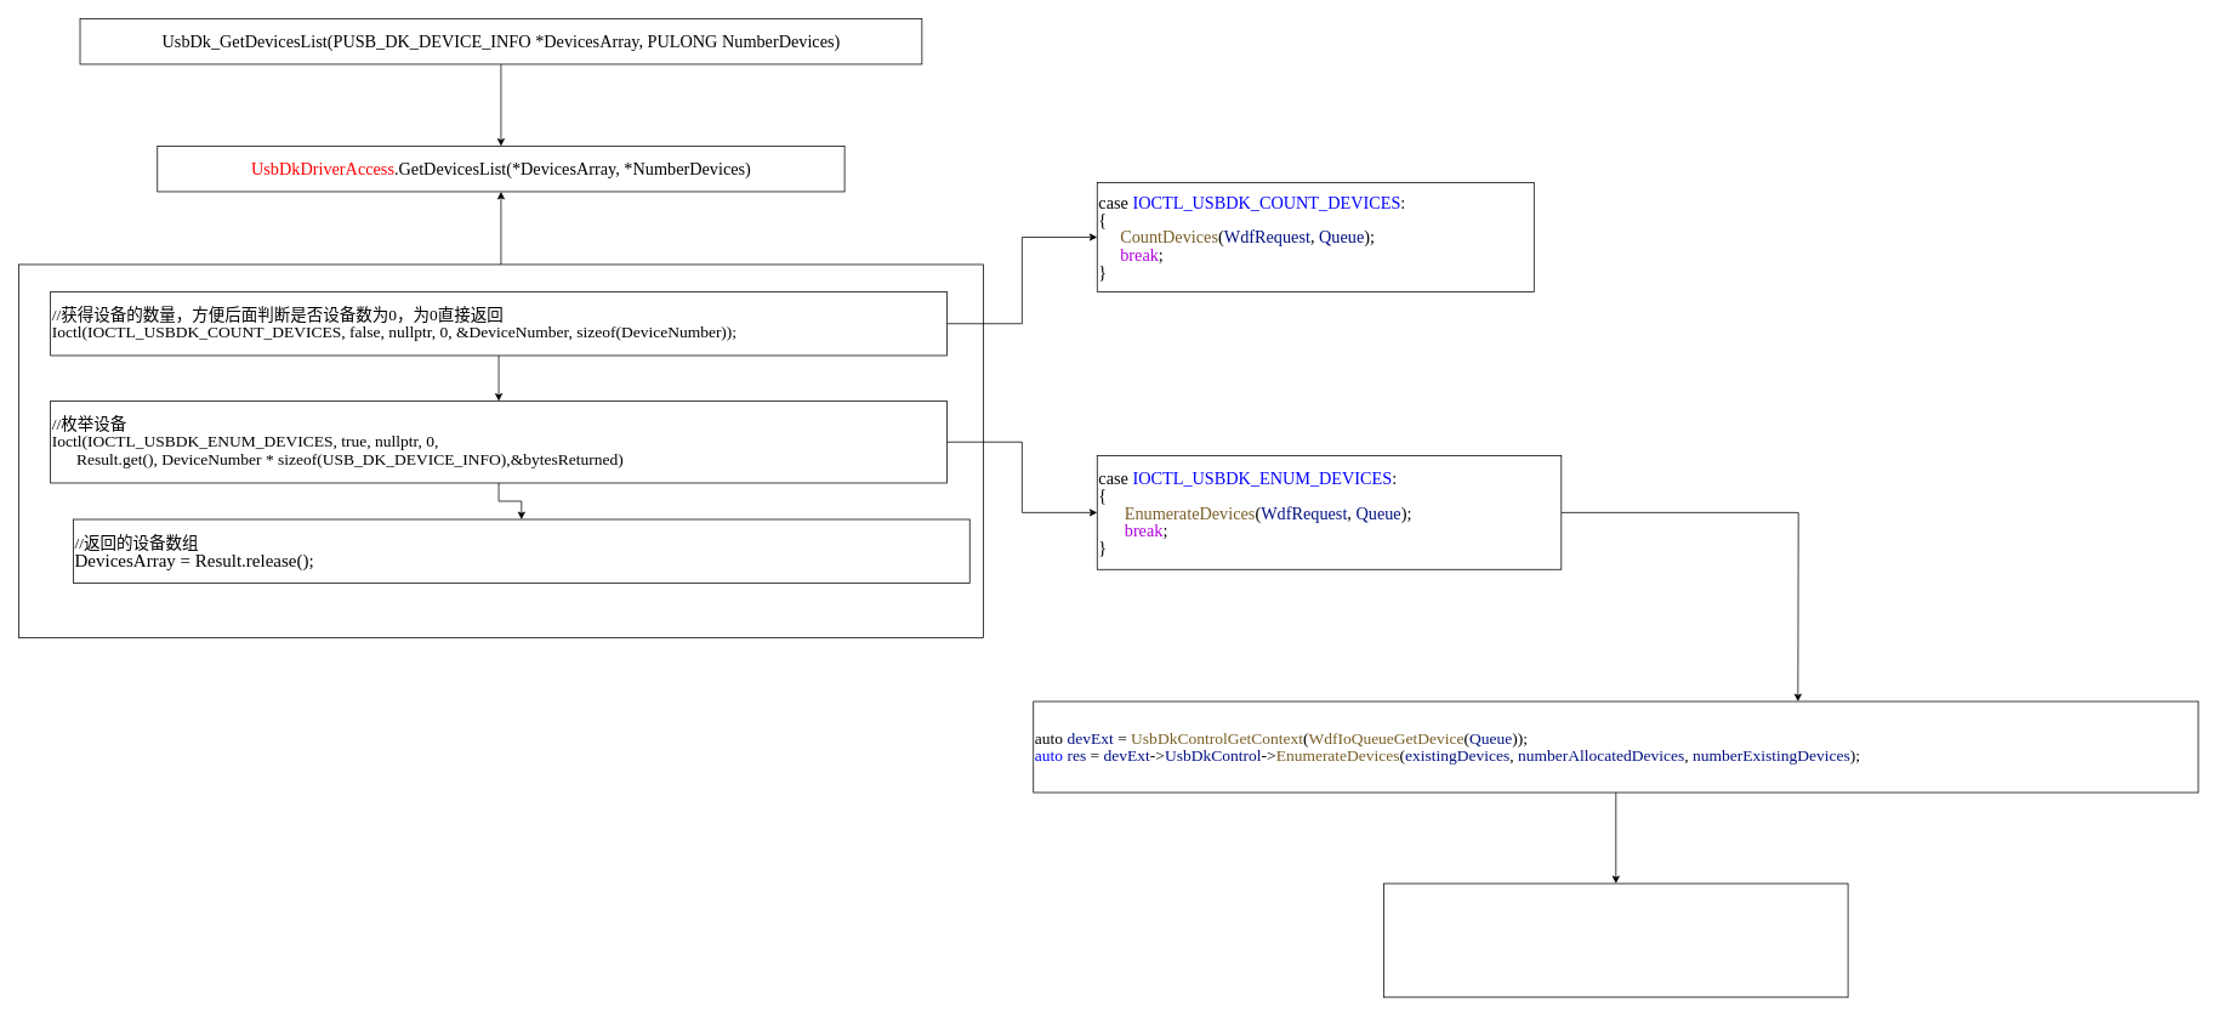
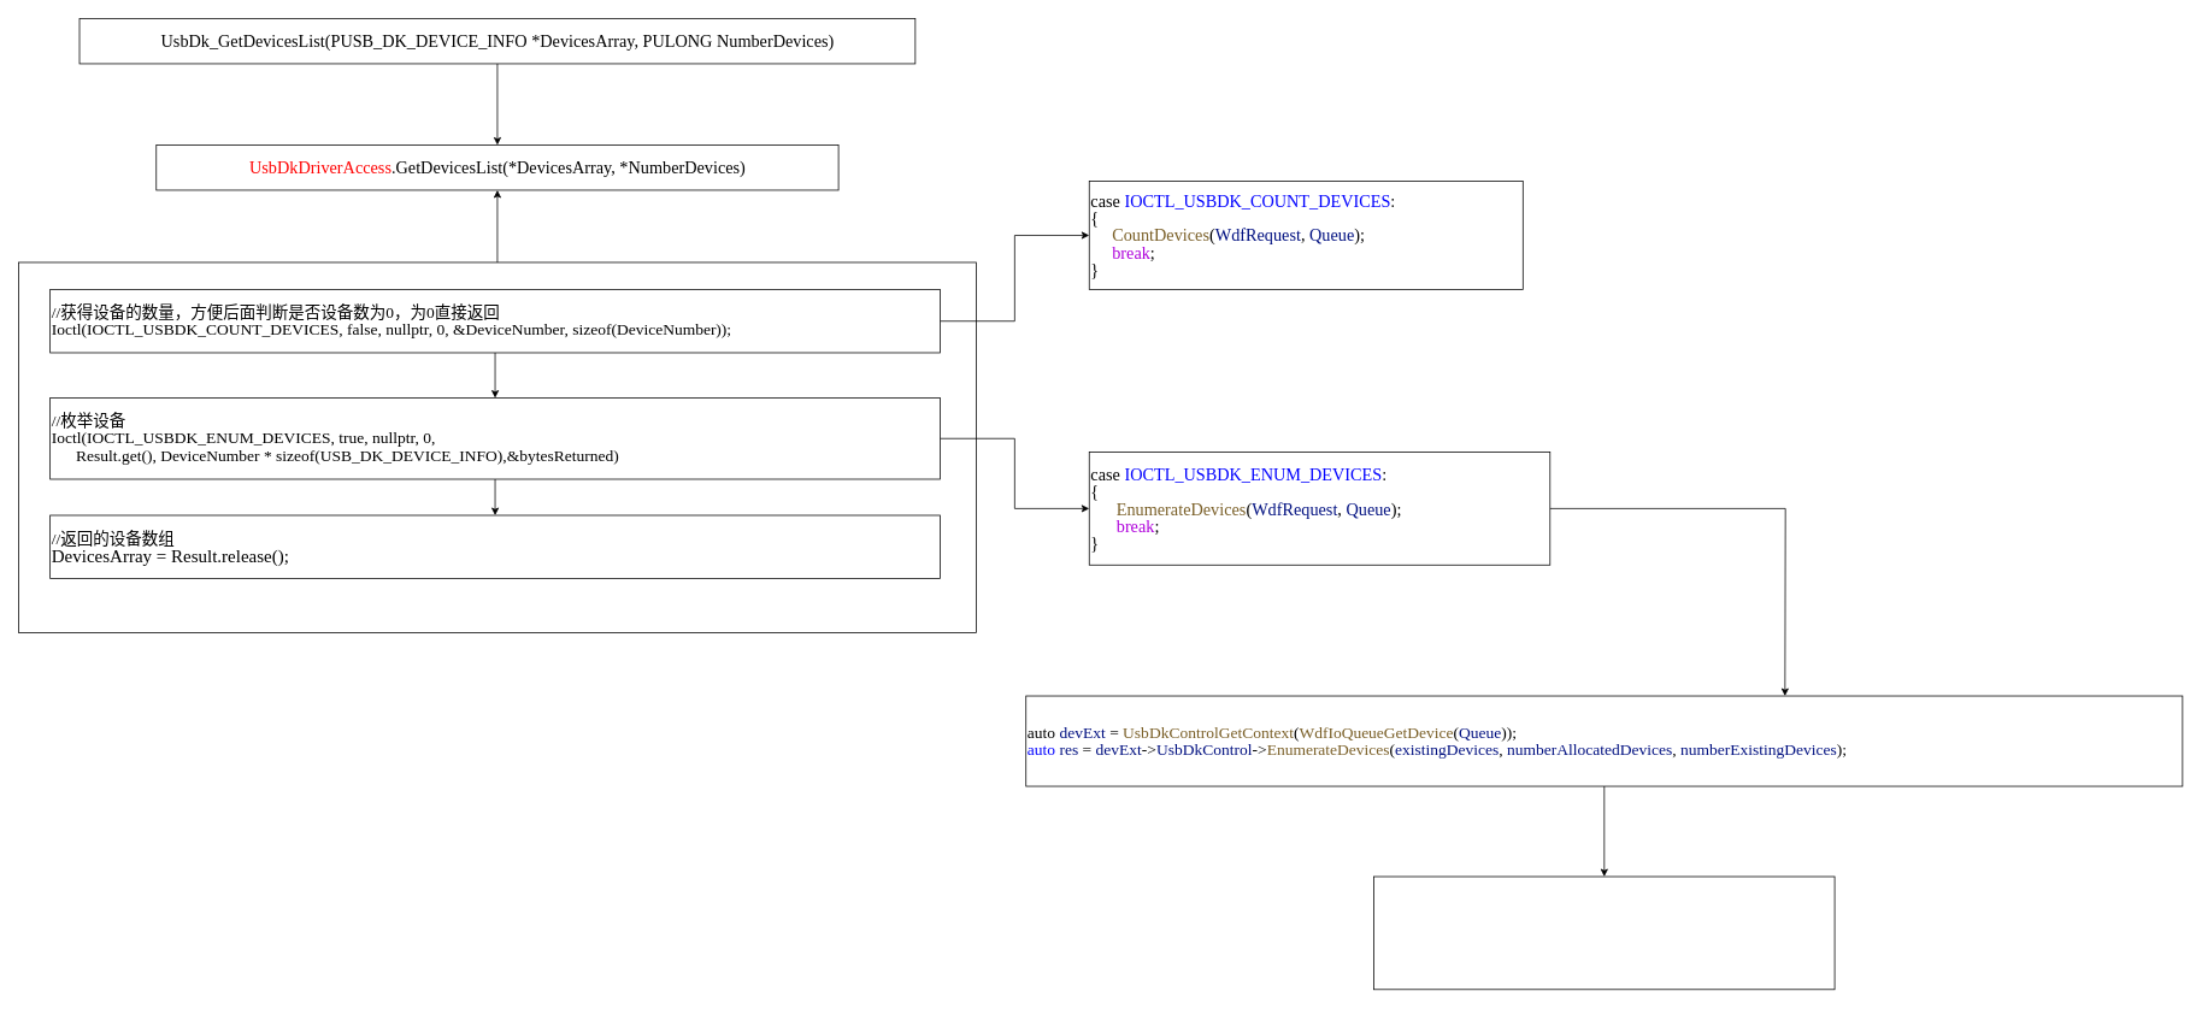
- <mxCell id="13" value="&lt;div style=&quot;background-color: rgb(255, 255, 255); line-height: 19px; font-size: 18px;&quot;&gt;&lt;div style=&quot;line-height: 19px;&quot;&gt;&lt;div style=&quot;&quot;&gt;&lt;font style=&quot;font-size: 18px;&quot; face=&quot;Lucida Console&quot;&gt;//返回的设备数组&lt;/font&gt;&lt;/div&gt;&lt;div style=&quot;&quot;&gt;&lt;div style=&quot;line-height: 19px;&quot;&gt;&lt;div style=&quot;font-size: 20px;&quot;&gt;&lt;div style=&quot;line-height: 19px;&quot;&gt;&lt;font face=&quot;Lucida Console&quot;&gt;DevicesArray = Result.release();&lt;/font&gt;&lt;/div&gt;&lt;/div&gt;&lt;/div&gt;&lt;/div&gt;&lt;/div&gt;&lt;/div&gt;" style="rounded=0;whiteSpace=wrap;html=1;align=left;" vertex="1" parent="1"><mxGeometry x="80" y="570" width="985" height="70" as="geometry" /></mxCell>
+ <mxCell id="13" value="&lt;div style=&quot;background-color: rgb(255, 255, 255); line-height: 19px; font-size: 18px;&quot;&gt;&lt;div style=&quot;line-height: 19px;&quot;&gt;&lt;div style=&quot;&quot;&gt;&lt;font style=&quot;font-size: 18px;&quot; face=&quot;Lucida Console&quot;&gt;//返回的设备数组&lt;/font&gt;&lt;/div&gt;&lt;div style=&quot;&quot;&gt;&lt;div style=&quot;line-height: 19px;&quot;&gt;&lt;div style=&quot;font-size: 20px;&quot;&gt;&lt;div style=&quot;line-height: 19px;&quot;&gt;&lt;font face=&quot;Lucida Console&quot;&gt;DevicesArray = Result.release();&lt;/font&gt;&lt;/div&gt;&lt;/div&gt;&lt;/div&gt;&lt;/div&gt;&lt;/div&gt;&lt;/div&gt;" style="rounded=0;whiteSpace=wrap;html=1;align=left;" vertex="1" parent="1"><mxGeometry x="55" y="570" width="985" height="70" as="geometry" /></mxCell>
